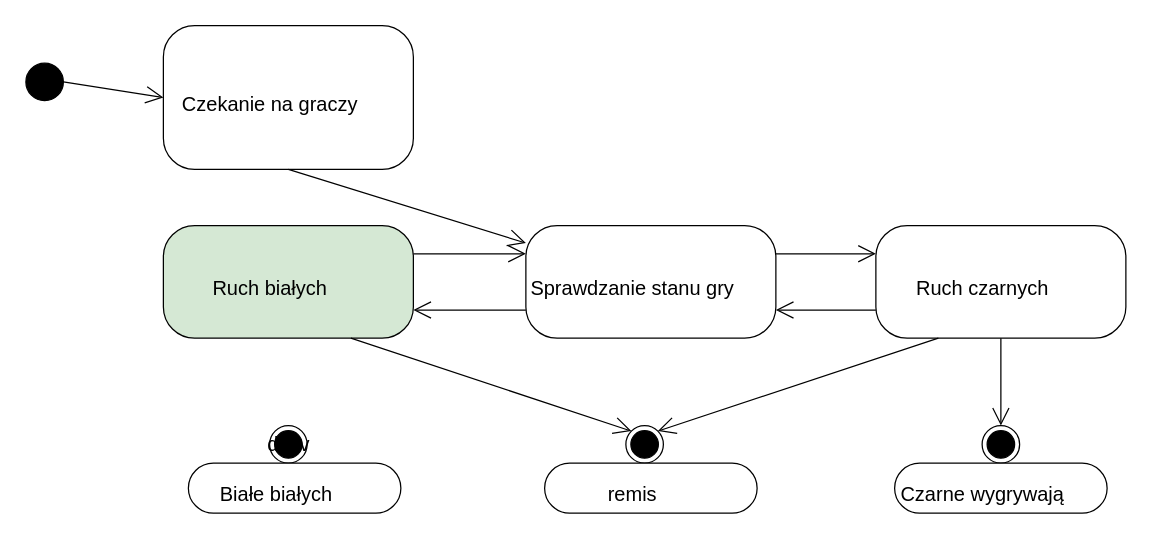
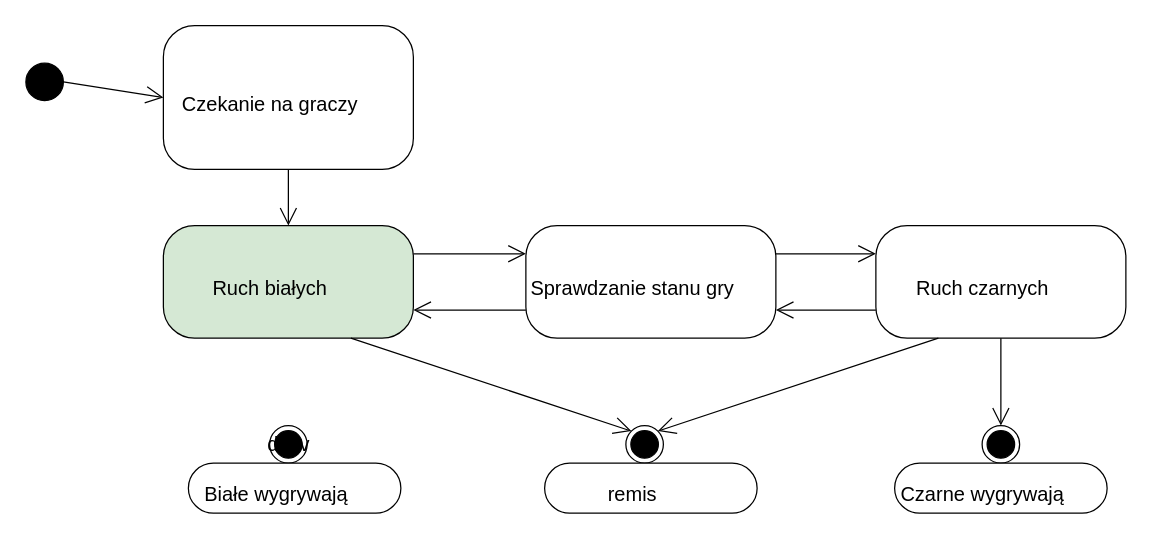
- <mxCell id="8" value="" style="endArrow=open;endFill=1;endSize=12;html=1;rounded=0;fontSize=16;exitX=0.5;exitY=1;exitDx=0;exitDy=0;" edge="1" parent="1" source="3" target="5"><mxGeometry width="160" relative="1" as="geometry"><mxPoint x="60" y="75" as="sourcePoint" /><mxPoint x="140" y="75" as="targetPoint" /></mxGeometry></mxCell>
+ <mxCell id="8" value="" style="endArrow=open;endFill=1;endSize=12;html=1;rounded=0;fontSize=16;exitX=0.5;exitY=1;exitDx=0;exitDy=0;entryX=0.5;entryY=0;entryDx=0;entryDy=0;" edge="1" parent="1" source="3" target="4"><mxGeometry width="160" relative="1" as="geometry"><mxPoint x="60" y="75" as="sourcePoint" /><mxPoint x="140" y="75" as="targetPoint" /></mxGeometry></mxCell>
- <mxCell id="19" value="&lt;font style=&quot;font-size: 16px;&quot;&gt;Białe białych&lt;/font&gt;" style="html=1;align=center;verticalAlign=middle;rounded=1;absoluteArcSize=1;arcSize=50;dashed=0;spacingTop=10;spacingRight=30;sketch=0;labelPosition=center;verticalLabelPosition=middle;" vertex="1" parent="1"><mxGeometry x="150" y="370" width="170" height="40" as="geometry" /></mxCell>
+ <mxCell id="19" value="&lt;font style=&quot;font-size: 16px;&quot;&gt;Białe wygrywają&lt;/font&gt;" style="html=1;align=center;verticalAlign=middle;rounded=1;absoluteArcSize=1;arcSize=50;dashed=0;spacingTop=10;spacingRight=30;sketch=0;labelPosition=center;verticalLabelPosition=middle;" vertex="1" parent="1"><mxGeometry x="150" y="370" width="170" height="40" as="geometry" /></mxCell>
